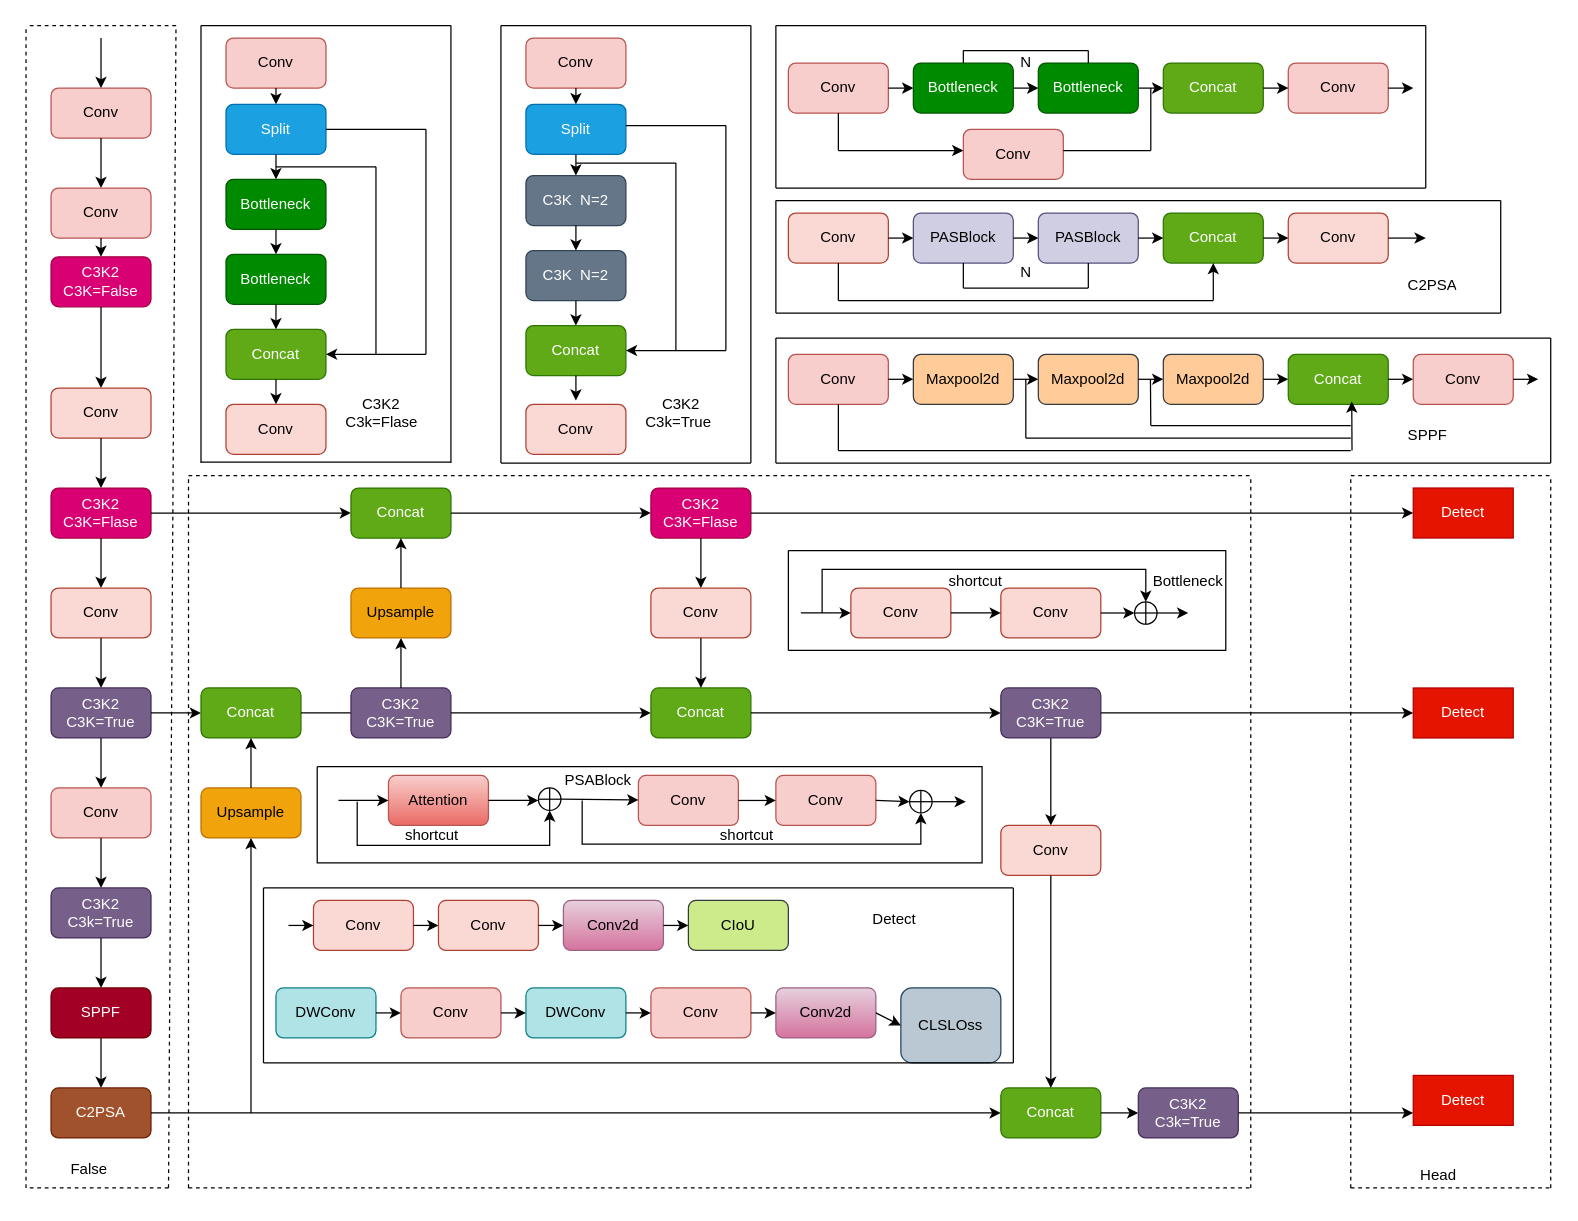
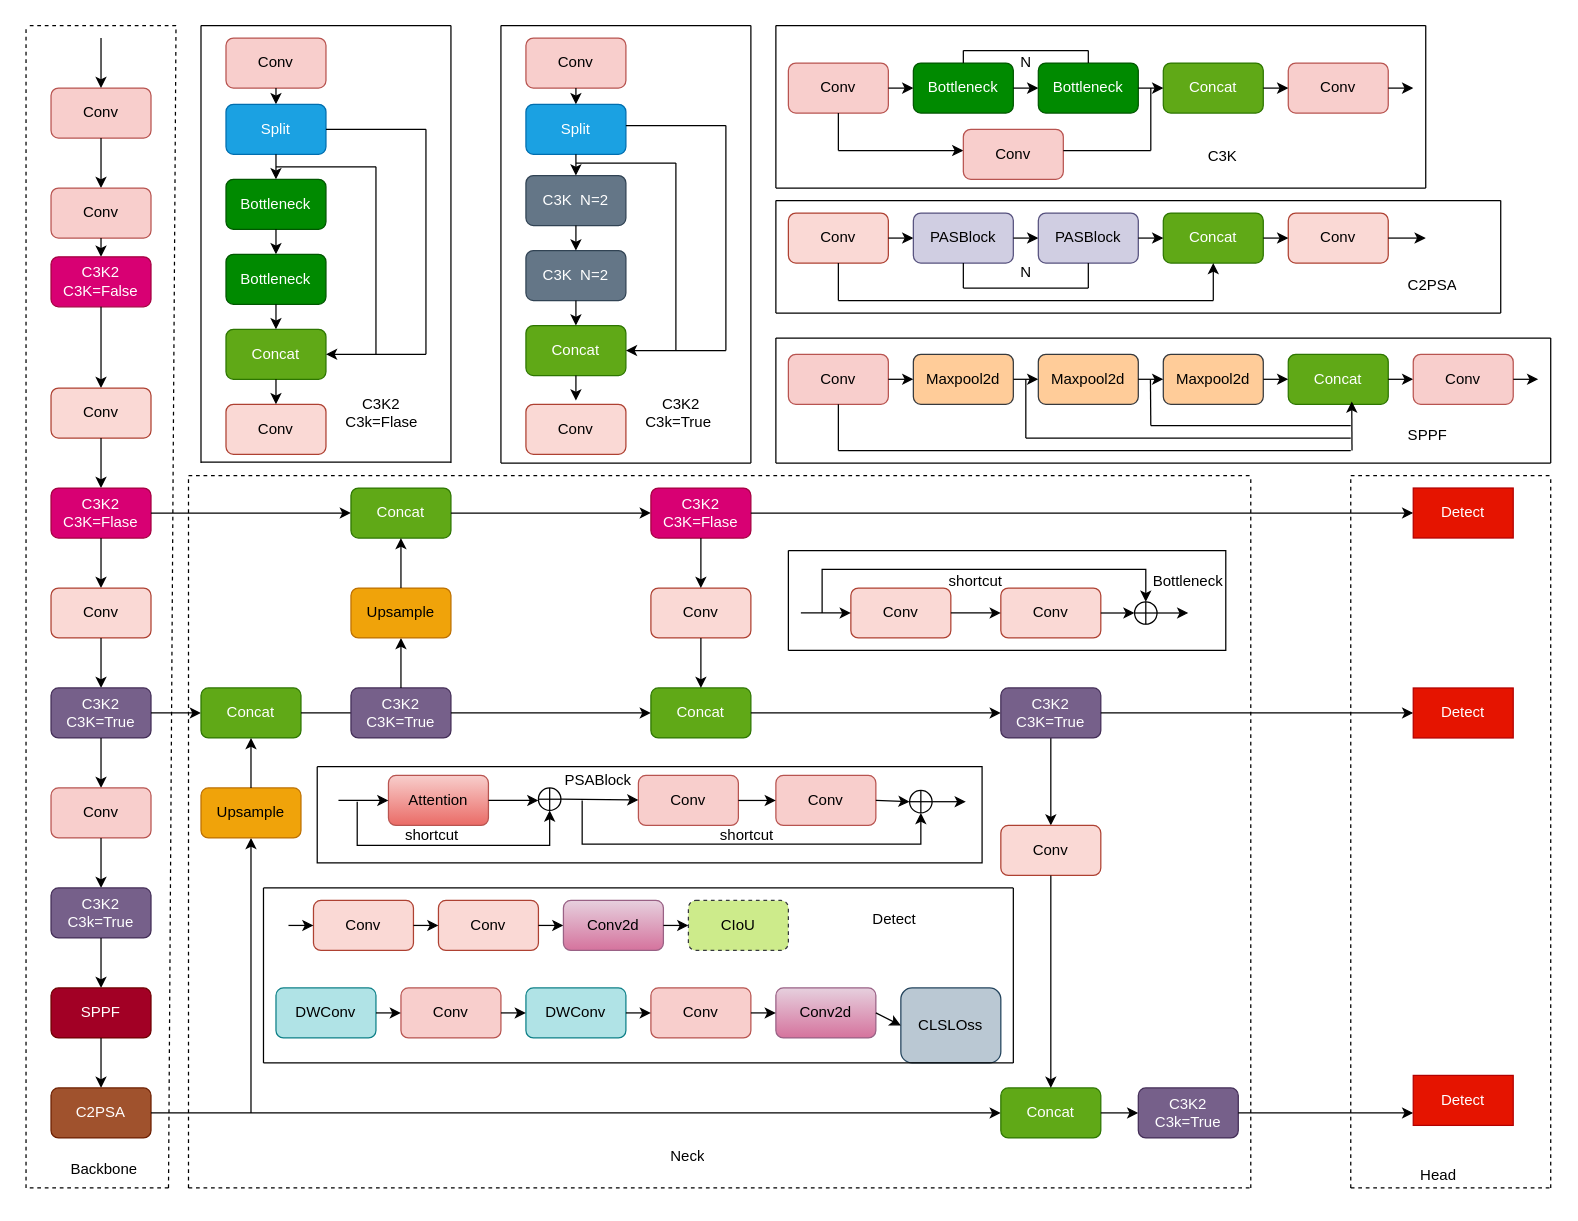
+ <mxCell id="136" value="C3K" style="text;strokeColor=none;fillColor=none;align=left;verticalAlign=middle;spacingLeft=4;spacingRight=4;overflow=hidden;points=[[0,0.5],[1,0.5]];portConstraint=eastwest;rotatable=0;whiteSpace=wrap;html=1;" parent="1" vertex="1"><mxGeometry x="960" y="110" width="80" height="30" as="geometry" /></mxCell>
- <mxCell id="190" value="CIoU" style="rounded=1;whiteSpace=wrap;html=1;fillColor=#cdeb8b;strokeColor=#36393d;" parent="1" vertex="1"><mxGeometry x="550" y="720" width="80" height="40" as="geometry" /></mxCell>
+ <mxCell id="190" value="CIoU" style="rounded=1;whiteSpace=wrap;html=1;fillColor=#cdeb8b;strokeColor=#36393d;dashed=1;" parent="1" vertex="1"><mxGeometry x="550" y="720" width="80" height="40" as="geometry" /></mxCell>
+ <mxCell id="77" value="Neck" style="text;strokeColor=none;fillColor=none;align=left;verticalAlign=middle;spacingLeft=4;spacingRight=4;overflow=hidden;points=[[0,0.5],[1,0.5]];portConstraint=eastwest;rotatable=0;whiteSpace=wrap;html=1;" parent="1" vertex="1"><mxGeometry x="530" y="910" width="80" height="30" as="geometry" /></mxCell>
- <mxCell id="75" value="False" style="text;strokeColor=none;fillColor=none;align=left;verticalAlign=middle;spacingLeft=4;spacingRight=4;overflow=hidden;points=[[0,0.5],[1,0.5]];portConstraint=eastwest;rotatable=0;whiteSpace=wrap;html=1;" parent="1" vertex="1"><mxGeometry x="50" y="920" width="80" height="30" as="geometry" /></mxCell>
+ <mxCell id="75" value="Backbone" style="text;strokeColor=none;fillColor=none;align=left;verticalAlign=middle;spacingLeft=4;spacingRight=4;overflow=hidden;points=[[0,0.5],[1,0.5]];portConstraint=eastwest;rotatable=0;whiteSpace=wrap;html=1;" parent="1" vertex="1"><mxGeometry x="50" y="920" width="80" height="30" as="geometry" /></mxCell>
